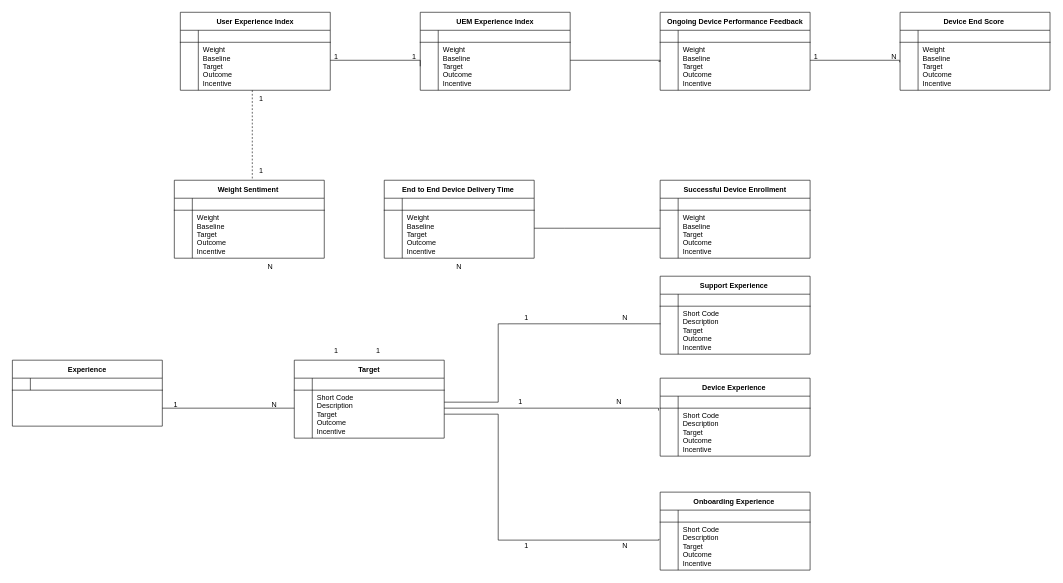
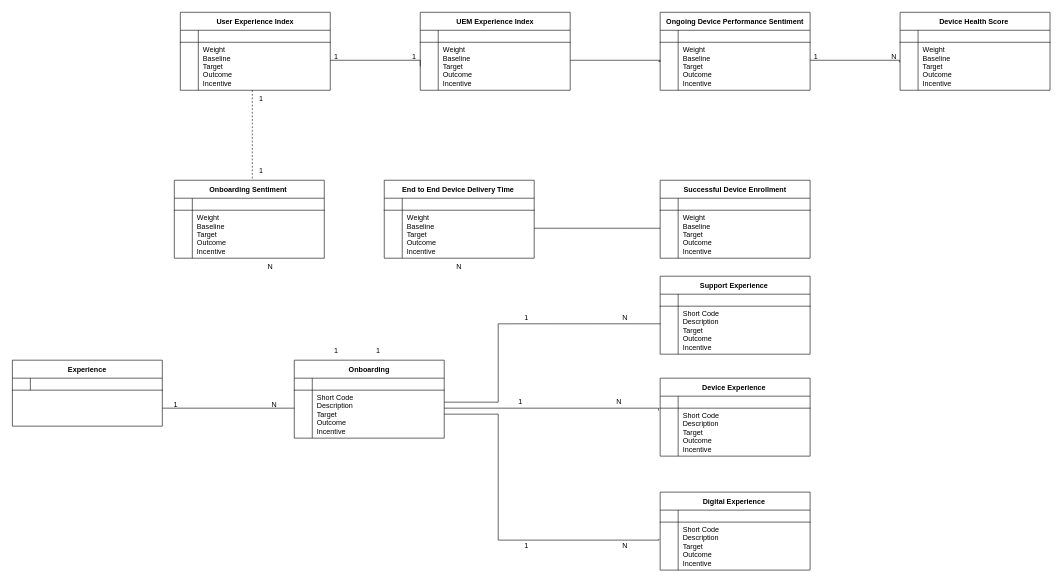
- <mxCell id="70" value="Ongoing Device Performance Feedback" style="shape=table;startSize=30;container=1;collapsible=1;childLayout=tableLayout;fixedRows=1;rowLines=0;fontStyle=1;align=center;resizeLast=1;" vertex="1" parent="1"><mxGeometry x="1100" y="20" width="250" height="130" as="geometry" /></mxCell>
+ <mxCell id="70" value="Ongoing Device Performance Sentiment" style="shape=table;startSize=30;container=1;collapsible=1;childLayout=tableLayout;fixedRows=1;rowLines=0;fontStyle=1;align=center;resizeLast=1;" vertex="1" parent="1"><mxGeometry x="1100" y="20" width="250" height="130" as="geometry" /></mxCell>
- <mxCell id="77" value="Device End Score " style="shape=table;startSize=30;container=1;collapsible=1;childLayout=tableLayout;fixedRows=1;rowLines=0;fontStyle=1;align=center;resizeLast=1;" vertex="1" parent="1"><mxGeometry x="1500" y="20" width="250" height="130" as="geometry" /></mxCell>
+ <mxCell id="77" value="Device Health Score " style="shape=table;startSize=30;container=1;collapsible=1;childLayout=tableLayout;fixedRows=1;rowLines=0;fontStyle=1;align=center;resizeLast=1;" vertex="1" parent="1"><mxGeometry x="1500" y="20" width="250" height="130" as="geometry" /></mxCell>
- <mxCell id="40" value="Weight Sentiment " style="shape=table;startSize=30;container=1;collapsible=1;childLayout=tableLayout;fixedRows=1;rowLines=0;fontStyle=1;align=center;resizeLast=1;" vertex="1" parent="1"><mxGeometry x="290" y="300" width="250" height="130" as="geometry" /></mxCell>
+ <mxCell id="40" value="Onboarding Sentiment " style="shape=table;startSize=30;container=1;collapsible=1;childLayout=tableLayout;fixedRows=1;rowLines=0;fontStyle=1;align=center;resizeLast=1;" vertex="1" parent="1"><mxGeometry x="290" y="300" width="250" height="130" as="geometry" /></mxCell>
- <mxCell id="2" value="Target" style="shape=table;startSize=30;container=1;collapsible=1;childLayout=tableLayout;fixedRows=1;rowLines=0;fontStyle=1;align=center;resizeLast=1;" parent="1" vertex="1"><mxGeometry x="490" y="600" width="250" height="130" as="geometry" /></mxCell>
+ <mxCell id="2" value="Onboarding" style="shape=table;startSize=30;container=1;collapsible=1;childLayout=tableLayout;fixedRows=1;rowLines=0;fontStyle=1;align=center;resizeLast=1;" parent="1" vertex="1"><mxGeometry x="490" y="600" width="250" height="130" as="geometry" /></mxCell>
- <mxCell id="16" value="Onboarding Experience " style="shape=table;startSize=30;container=1;collapsible=1;childLayout=tableLayout;fixedRows=1;rowLines=0;fontStyle=1;align=center;resizeLast=1;" vertex="1" parent="1"><mxGeometry x="1100" y="820" width="250" height="130" as="geometry" /></mxCell>
+ <mxCell id="16" value="Digital Experience " style="shape=table;startSize=30;container=1;collapsible=1;childLayout=tableLayout;fixedRows=1;rowLines=0;fontStyle=1;align=center;resizeLast=1;" vertex="1" parent="1"><mxGeometry x="1100" y="820" width="250" height="130" as="geometry" /></mxCell>
